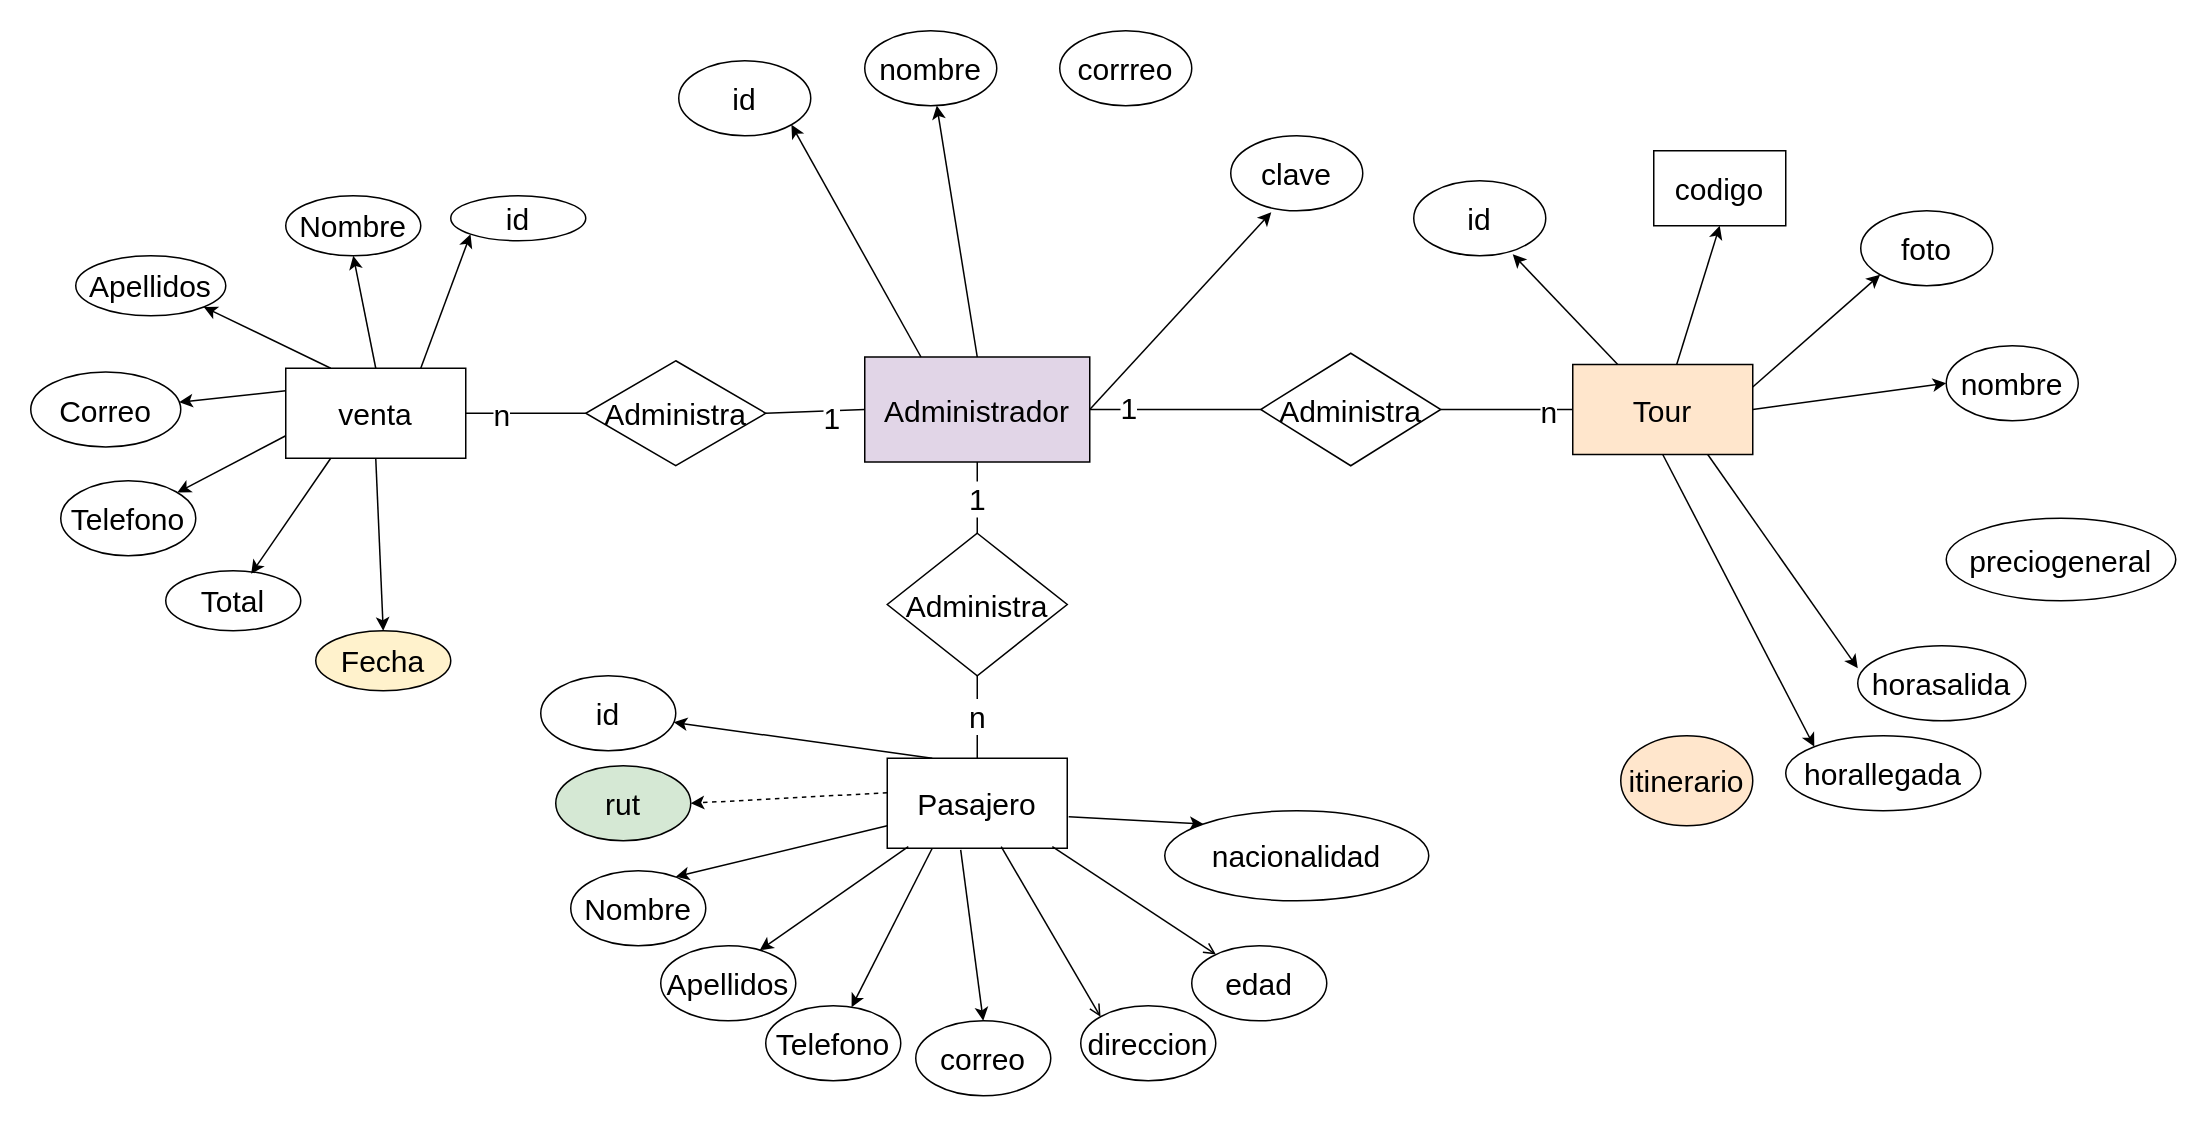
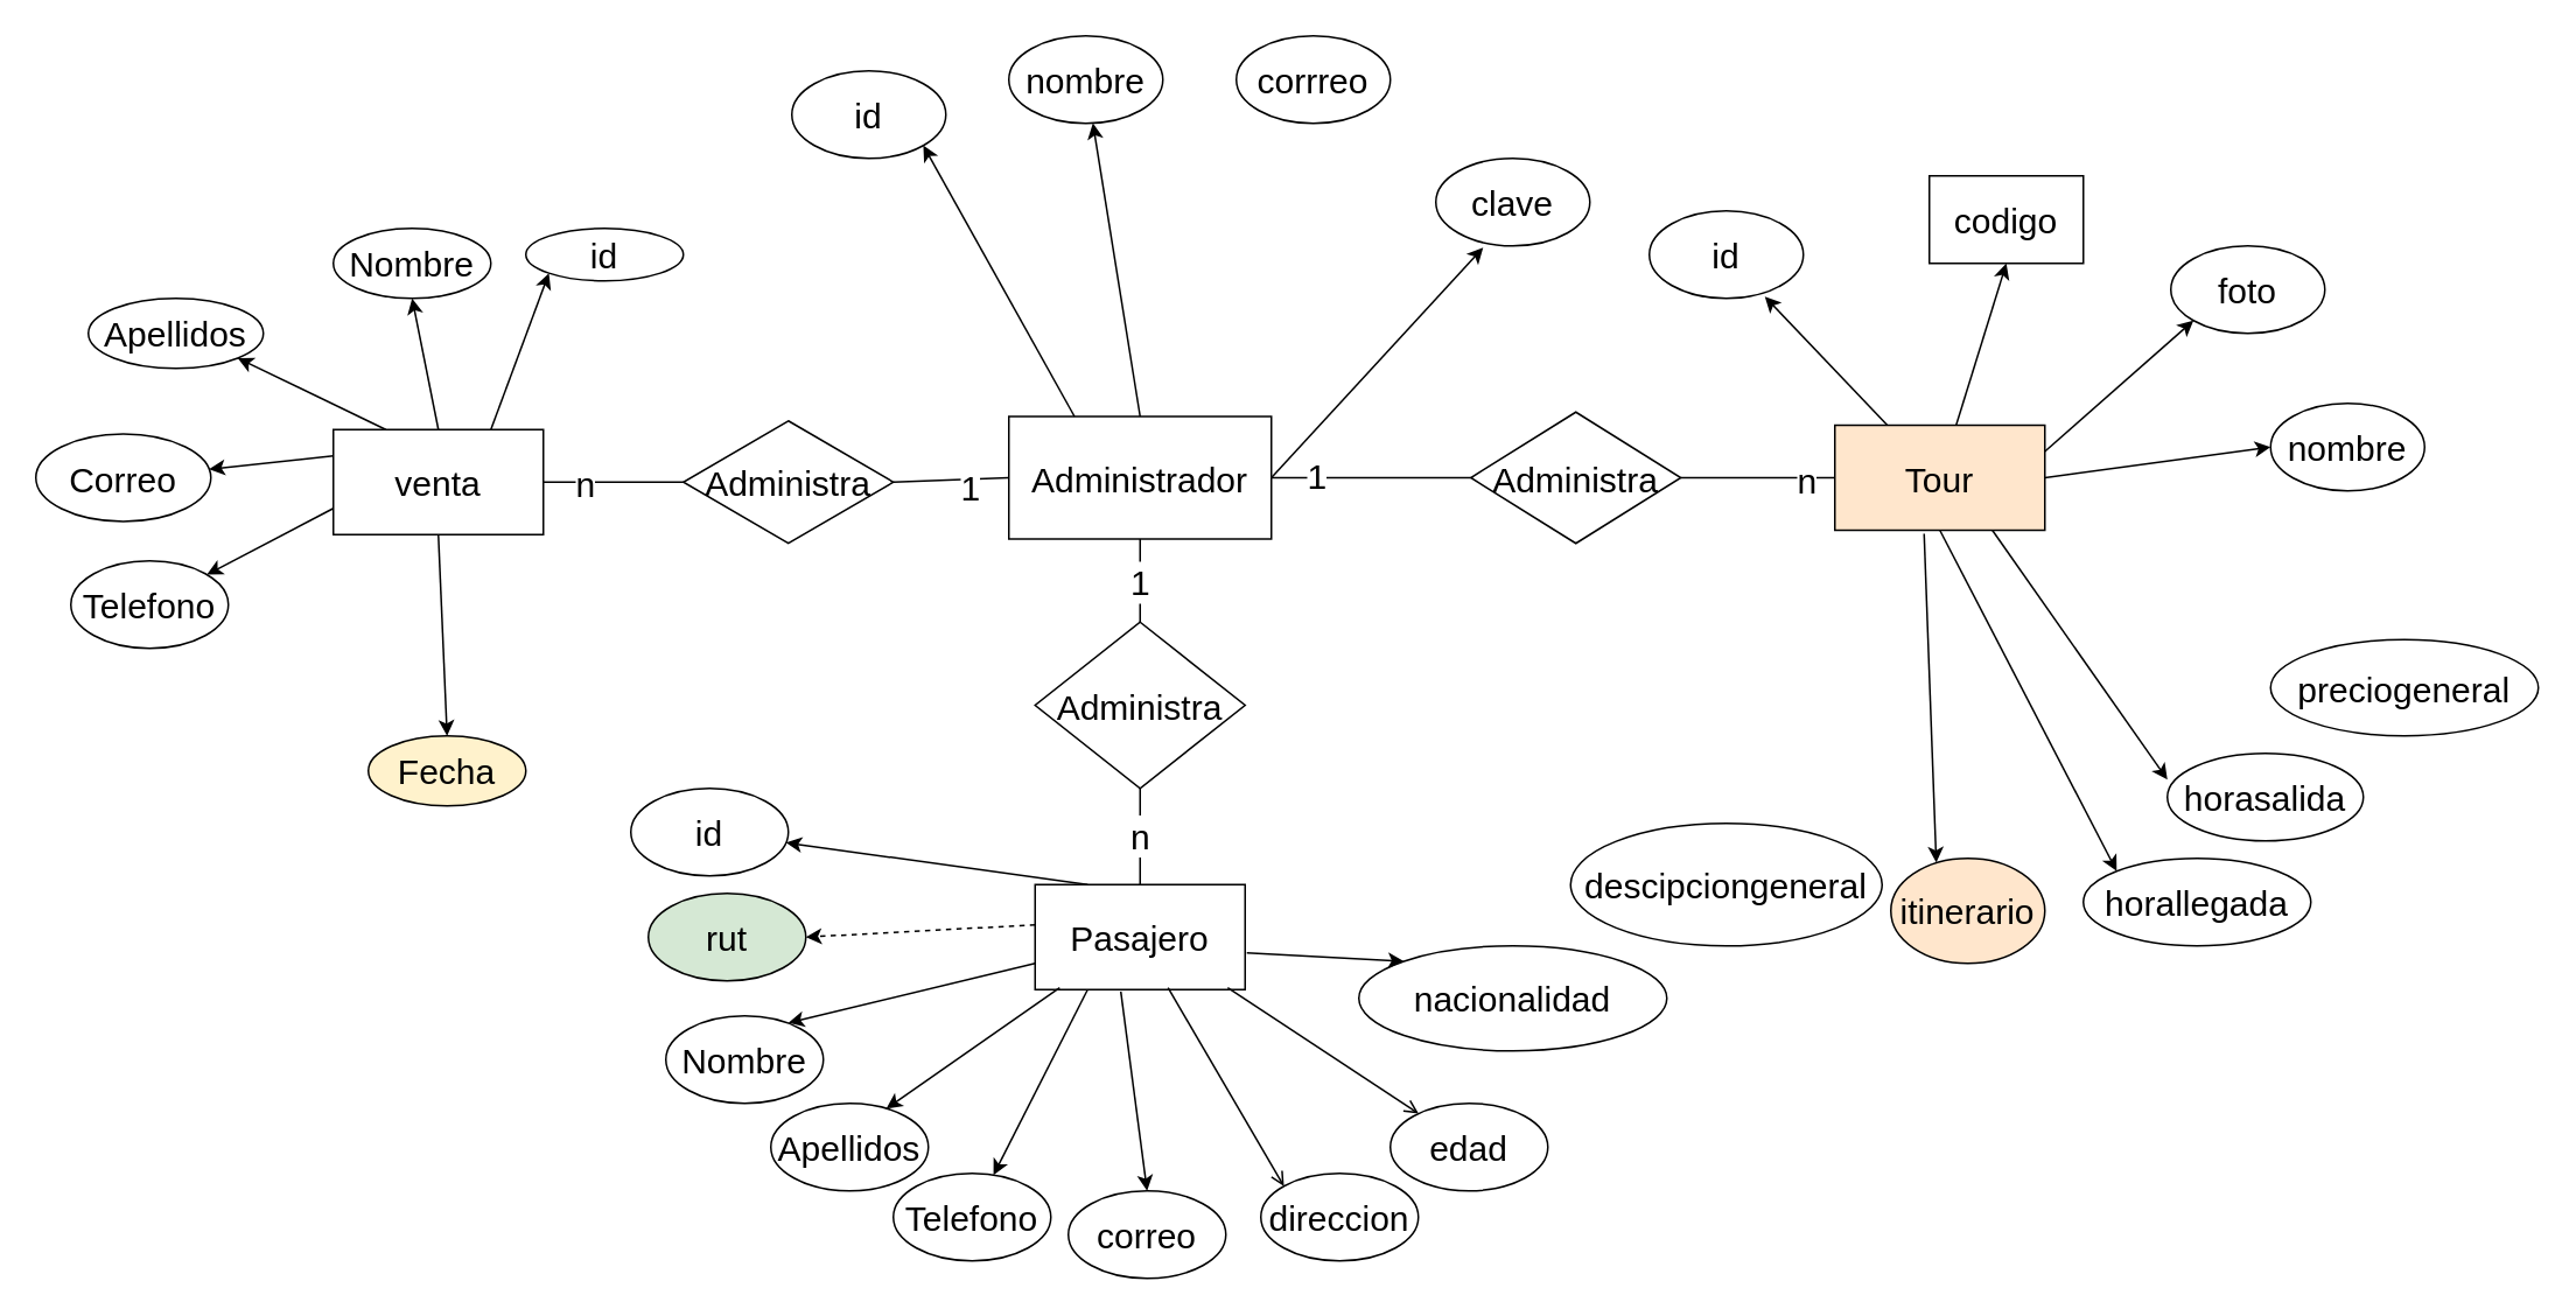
- <mxCell id="3" value="&lt;font style=&quot;font-size: 20px;&quot;&gt;Administrador&lt;/font&gt;" style="rounded=0;whiteSpace=wrap;html=1;fillColor=#e1d5e7;" vertex="1" parent="1"><mxGeometry x="576" y="237.5" width="150" height="70" as="geometry" /></mxCell>
+ <mxCell id="3" value="&lt;font style=&quot;font-size: 20px;&quot;&gt;Administrador&lt;/font&gt;" style="rounded=0;whiteSpace=wrap;html=1;" vertex="1" parent="1"><mxGeometry x="576" y="237.5" width="150" height="70" as="geometry" /></mxCell>
- <mxCell id="16" value="" style="endArrow=classic;html=1;rounded=0;fontSize=20;entryX=0.633;entryY=0.05;entryDx=0;entryDy=0;entryPerimeter=0;exitX=0.25;exitY=1;exitDx=0;exitDy=0;" edge="1" parent="1" source="2" target="12"><mxGeometry width="50" height="50" relative="1" as="geometry"><mxPoint x="390" y="410" as="sourcePoint" /><mxPoint x="440" y="360" as="targetPoint" /></mxGeometry></mxCell>
- <mxCell id="48" value="preciogeneral" style="ellipse;whiteSpace=wrap;html=1;fontSize=20;" vertex="1" parent="1"><mxGeometry x="1297" y="345" width="153" height="55" as="geometry" /></mxCell>
+ <mxCell id="48" value="preciogeneral" style="ellipse;whiteSpace=wrap;html=1;fontSize=20;" vertex="1" parent="1"><mxGeometry x="1297" y="365" width="153" height="55" as="geometry" /></mxCell>
+ <mxCell id="60" value="" style="endArrow=classic;html=1;rounded=0;fontSize=20;entryX=0.295;entryY=0.04;entryDx=0;entryDy=0;entryPerimeter=0;exitX=0.425;exitY=1.033;exitDx=0;exitDy=0;exitPerimeter=0;" edge="1" parent="1" source="5" target="51"><mxGeometry width="50" height="50" relative="1" as="geometry"><mxPoint x="1040" y="400" as="sourcePoint" /><mxPoint x="1090" y="350" as="targetPoint" /></mxGeometry></mxCell>
- <mxCell id="12" value="Total" style="ellipse;whiteSpace=wrap;html=1;fontSize=20;" vertex="1" parent="1"><mxGeometry x="110" y="380" width="90" height="40" as="geometry" /></mxCell>
+ <mxCell id="53" value="descipciongeneral" style="ellipse;whiteSpace=wrap;html=1;fontSize=20;" vertex="1" parent="1"><mxGeometry x="897" y="470" width="178" height="70" as="geometry" /></mxCell>
